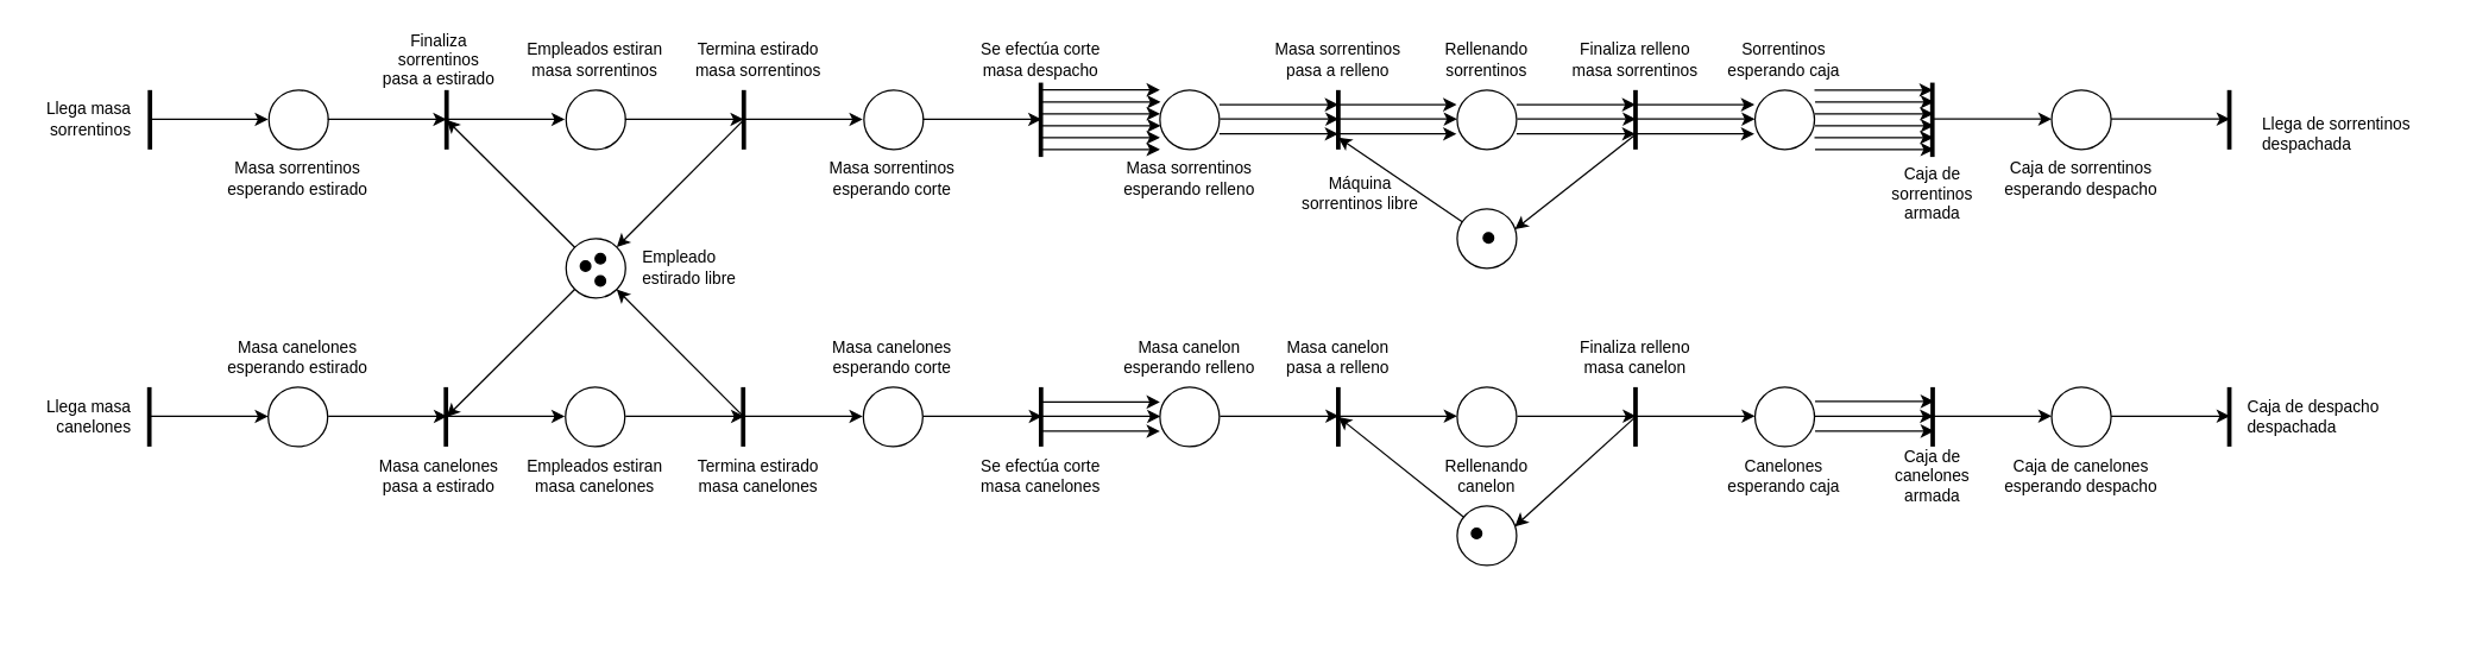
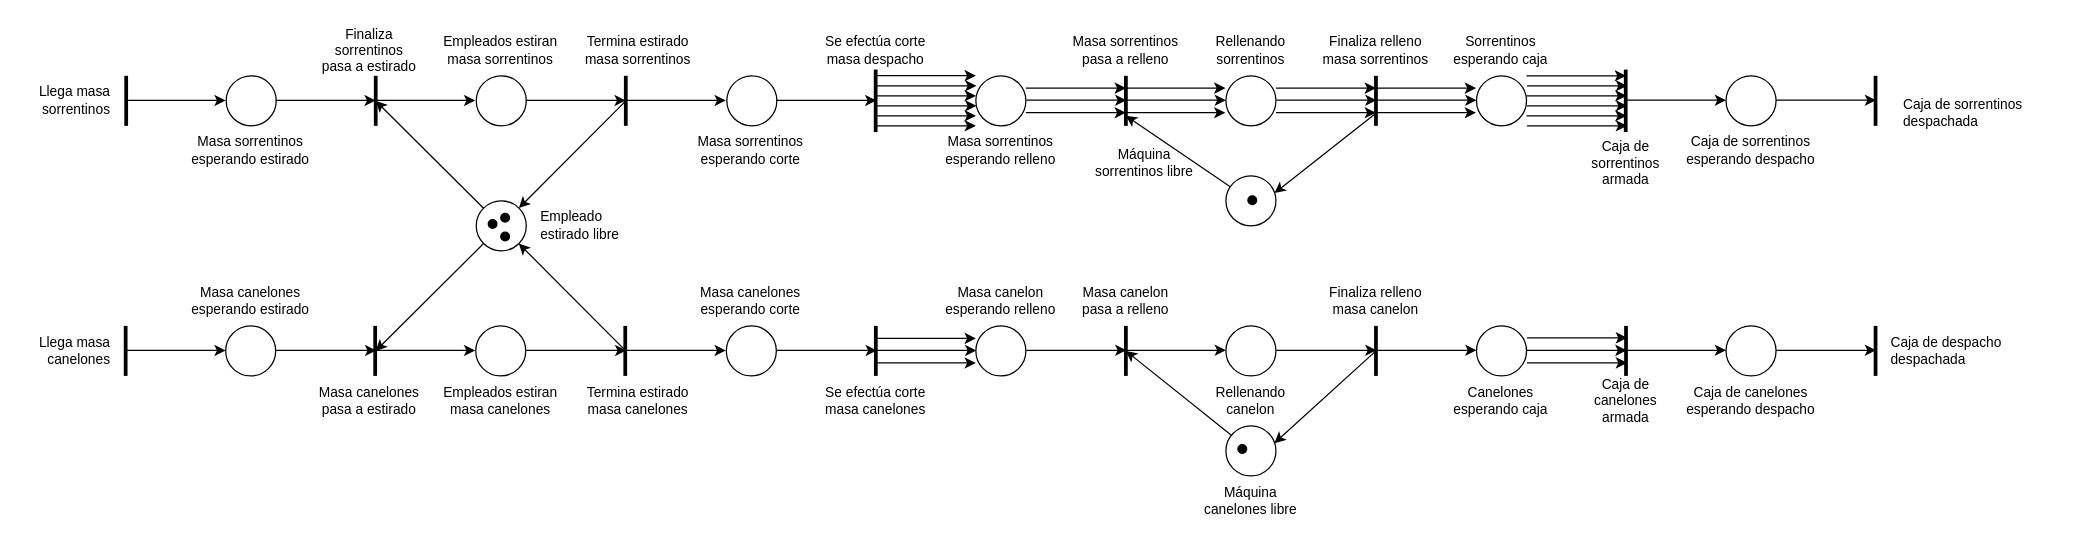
- <mxCell id="114" value="&lt;div align=&quot;left&quot;&gt;Llega de sorrentinos despachada&lt;/div&gt;" style="text;html=1;strokeColor=none;fillColor=none;align=left;verticalAlign=middle;whiteSpace=wrap;rounded=0;fontSize=11;" parent="1" vertex="1"><mxGeometry x="1520" y="70" width="120" height="40" as="geometry" /></mxCell>
+ <mxCell id="114" value="&lt;div align=&quot;left&quot;&gt;Caja de sorrentinos despachada&lt;/div&gt;" style="text;html=1;strokeColor=none;fillColor=none;align=left;verticalAlign=middle;whiteSpace=wrap;rounded=0;fontSize=11;" parent="1" vertex="1"><mxGeometry x="1520" y="70" width="120" height="40" as="geometry" /></mxCell>
+ <mxCell id="91" value="&lt;div&gt;Máquina&lt;/div&gt;&lt;div&gt;canelones libre&lt;/div&gt;" style="text;html=1;strokeColor=none;fillColor=none;align=center;verticalAlign=middle;whiteSpace=wrap;rounded=0;fontSize=11;" parent="1" vertex="1"><mxGeometry x="960" y="380" width="80" height="40" as="geometry" /></mxCell>
